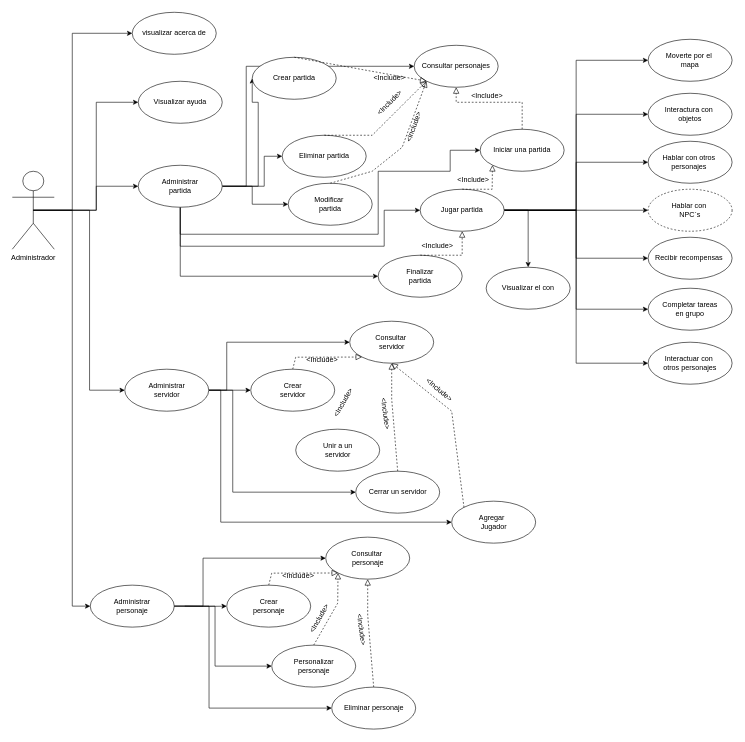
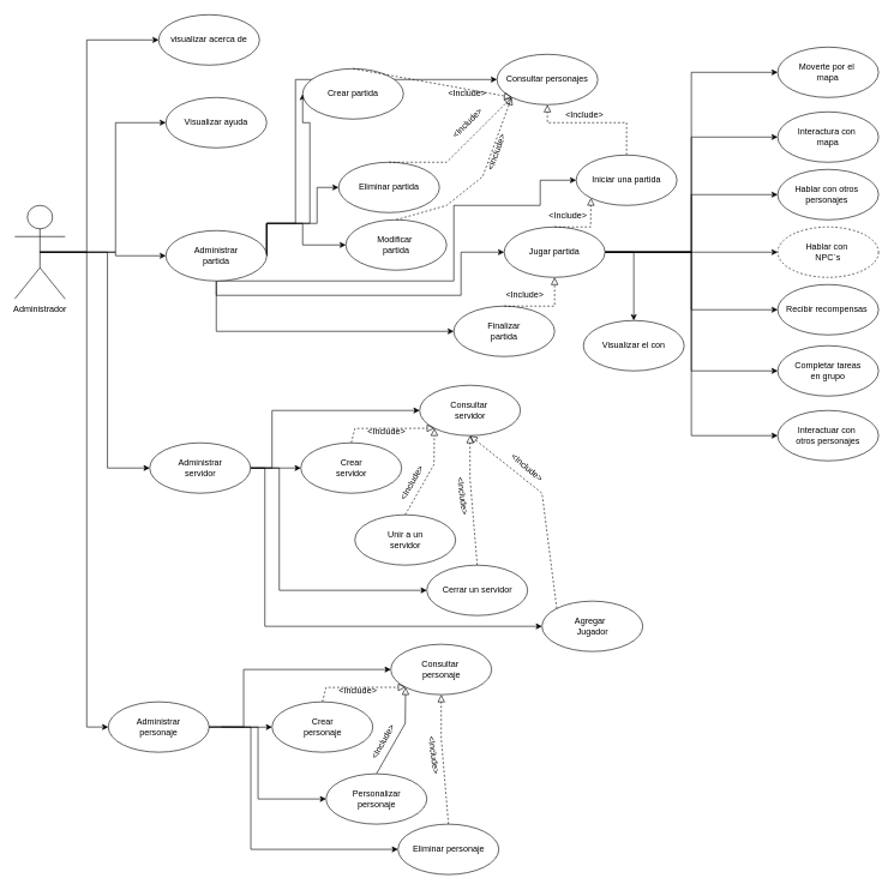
- <mxCell id="48" value="Interactura con&amp;nbsp;&lt;br&gt;objetos" style="ellipse;whiteSpace=wrap;html=1;" parent="1" vertex="1"><mxGeometry x="1080" y="155" width="140" height="70" as="geometry" /></mxCell>
+ <mxCell id="48" value="Interactura con&amp;nbsp;&lt;br&gt;mapa" style="ellipse;whiteSpace=wrap;html=1;" parent="1" vertex="1"><mxGeometry x="1080" y="155" width="140" height="70" as="geometry" /></mxCell>
- <mxCell id="15" value="Administrar&lt;br&gt;partida" style="ellipse;whiteSpace=wrap;html=1;" parent="1" vertex="1"><mxGeometry x="230" y="275" width="140" height="70" as="geometry" /></mxCell>
+ <mxCell id="15" value="Administrar&lt;br&gt;partida" style="ellipse;whiteSpace=wrap;html=1;" parent="1" vertex="1"><mxGeometry x="230" y="320" width="140" height="70" as="geometry" /></mxCell>
+ <mxCell id="61" value="" style="endArrow=block;startArrow=none;endFill=0;startFill=0;endSize=8;html=1;verticalAlign=bottom;dashed=1;labelBackgroundColor=none;rounded=0;exitX=0.5;exitY=0;exitDx=0;exitDy=0;entryX=0;entryY=1;entryDx=0;entryDy=0;" parent="1" source="56" target="58" edge="1"><mxGeometry width="160" relative="1" as="geometry"><mxPoint x="482.5" y="645" as="sourcePoint" /><mxPoint x="612.73" y="604.612" as="targetPoint" /><Array as="points"><mxPoint x="602.5" y="645" /></Array></mxGeometry></mxCell>
- <mxCell id="78" value="" style="endArrow=block;startArrow=none;endFill=0;startFill=0;endSize=8;html=1;verticalAlign=bottom;dashed=1;labelBackgroundColor=none;rounded=0;exitX=0.5;exitY=0;exitDx=0;exitDy=0;entryX=0;entryY=1;entryDx=0;entryDy=0;" parent="1" source="73" target="75" edge="1"><mxGeometry width="160" relative="1" as="geometry"><mxPoint x="442.5" y="1005" as="sourcePoint" /><mxPoint x="572.73" y="964.612" as="targetPoint" /><Array as="points"><mxPoint x="562.5" y="1005" /></Array></mxGeometry></mxCell>
+ <mxCell id="78" value="" style="endArrow=block;startArrow=none;endFill=0;startFill=0;endSize=8;html=1;verticalAlign=bottom;dashed=0;labelBackgroundColor=none;rounded=0;exitX=0.5;exitY=0;exitDx=0;exitDy=0;entryX=0;entryY=1;entryDx=0;entryDy=0;" parent="1" source="73" target="75" edge="1"><mxGeometry width="160" relative="1" as="geometry"><mxPoint x="442.5" y="1005" as="sourcePoint" /><mxPoint x="572.73" y="964.612" as="targetPoint" /><Array as="points"><mxPoint x="562.5" y="1005" /></Array></mxGeometry></mxCell>
